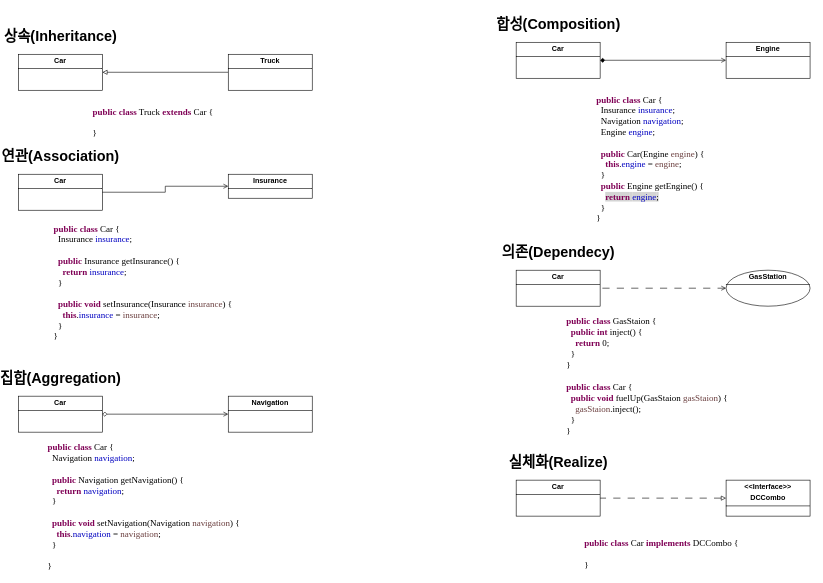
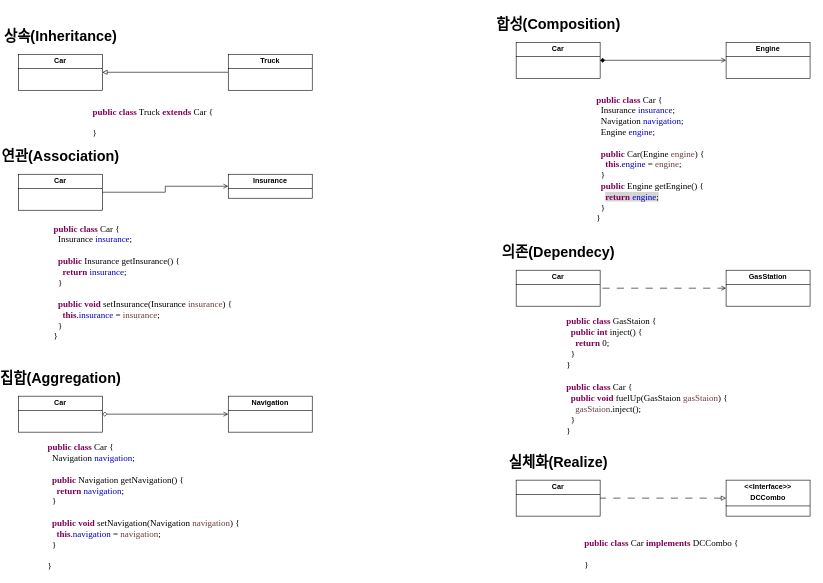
- <mxCell id="24" value="&lt;p style=&quot;margin:0px;margin-top:4px;text-align:center;&quot;&gt;&lt;b&gt;GasStation&lt;/b&gt;&lt;/p&gt;&lt;hr size=&quot;1&quot; style=&quot;border-style:solid;&quot;&gt;&lt;div style=&quot;height:2px;&quot;&gt;&lt;/div&gt;" style="ellipse;verticalAlign=top;align=left;overflow=fill;html=1;whiteSpace=wrap;" vertex="1" parent="1"><mxGeometry x="1200" y="450" width="140" height="60" as="geometry" /></mxCell>
+ <mxCell id="24" value="&lt;p style=&quot;margin:0px;margin-top:4px;text-align:center;&quot;&gt;&lt;b&gt;GasStation&lt;/b&gt;&lt;/p&gt;&lt;hr size=&quot;1&quot; style=&quot;border-style:solid;&quot;&gt;&lt;div style=&quot;height:2px;&quot;&gt;&lt;/div&gt;" style="verticalAlign=top;align=left;overflow=fill;html=1;whiteSpace=wrap;" vertex="1" parent="1"><mxGeometry x="1200" y="450" width="140" height="60" as="geometry" /></mxCell>
